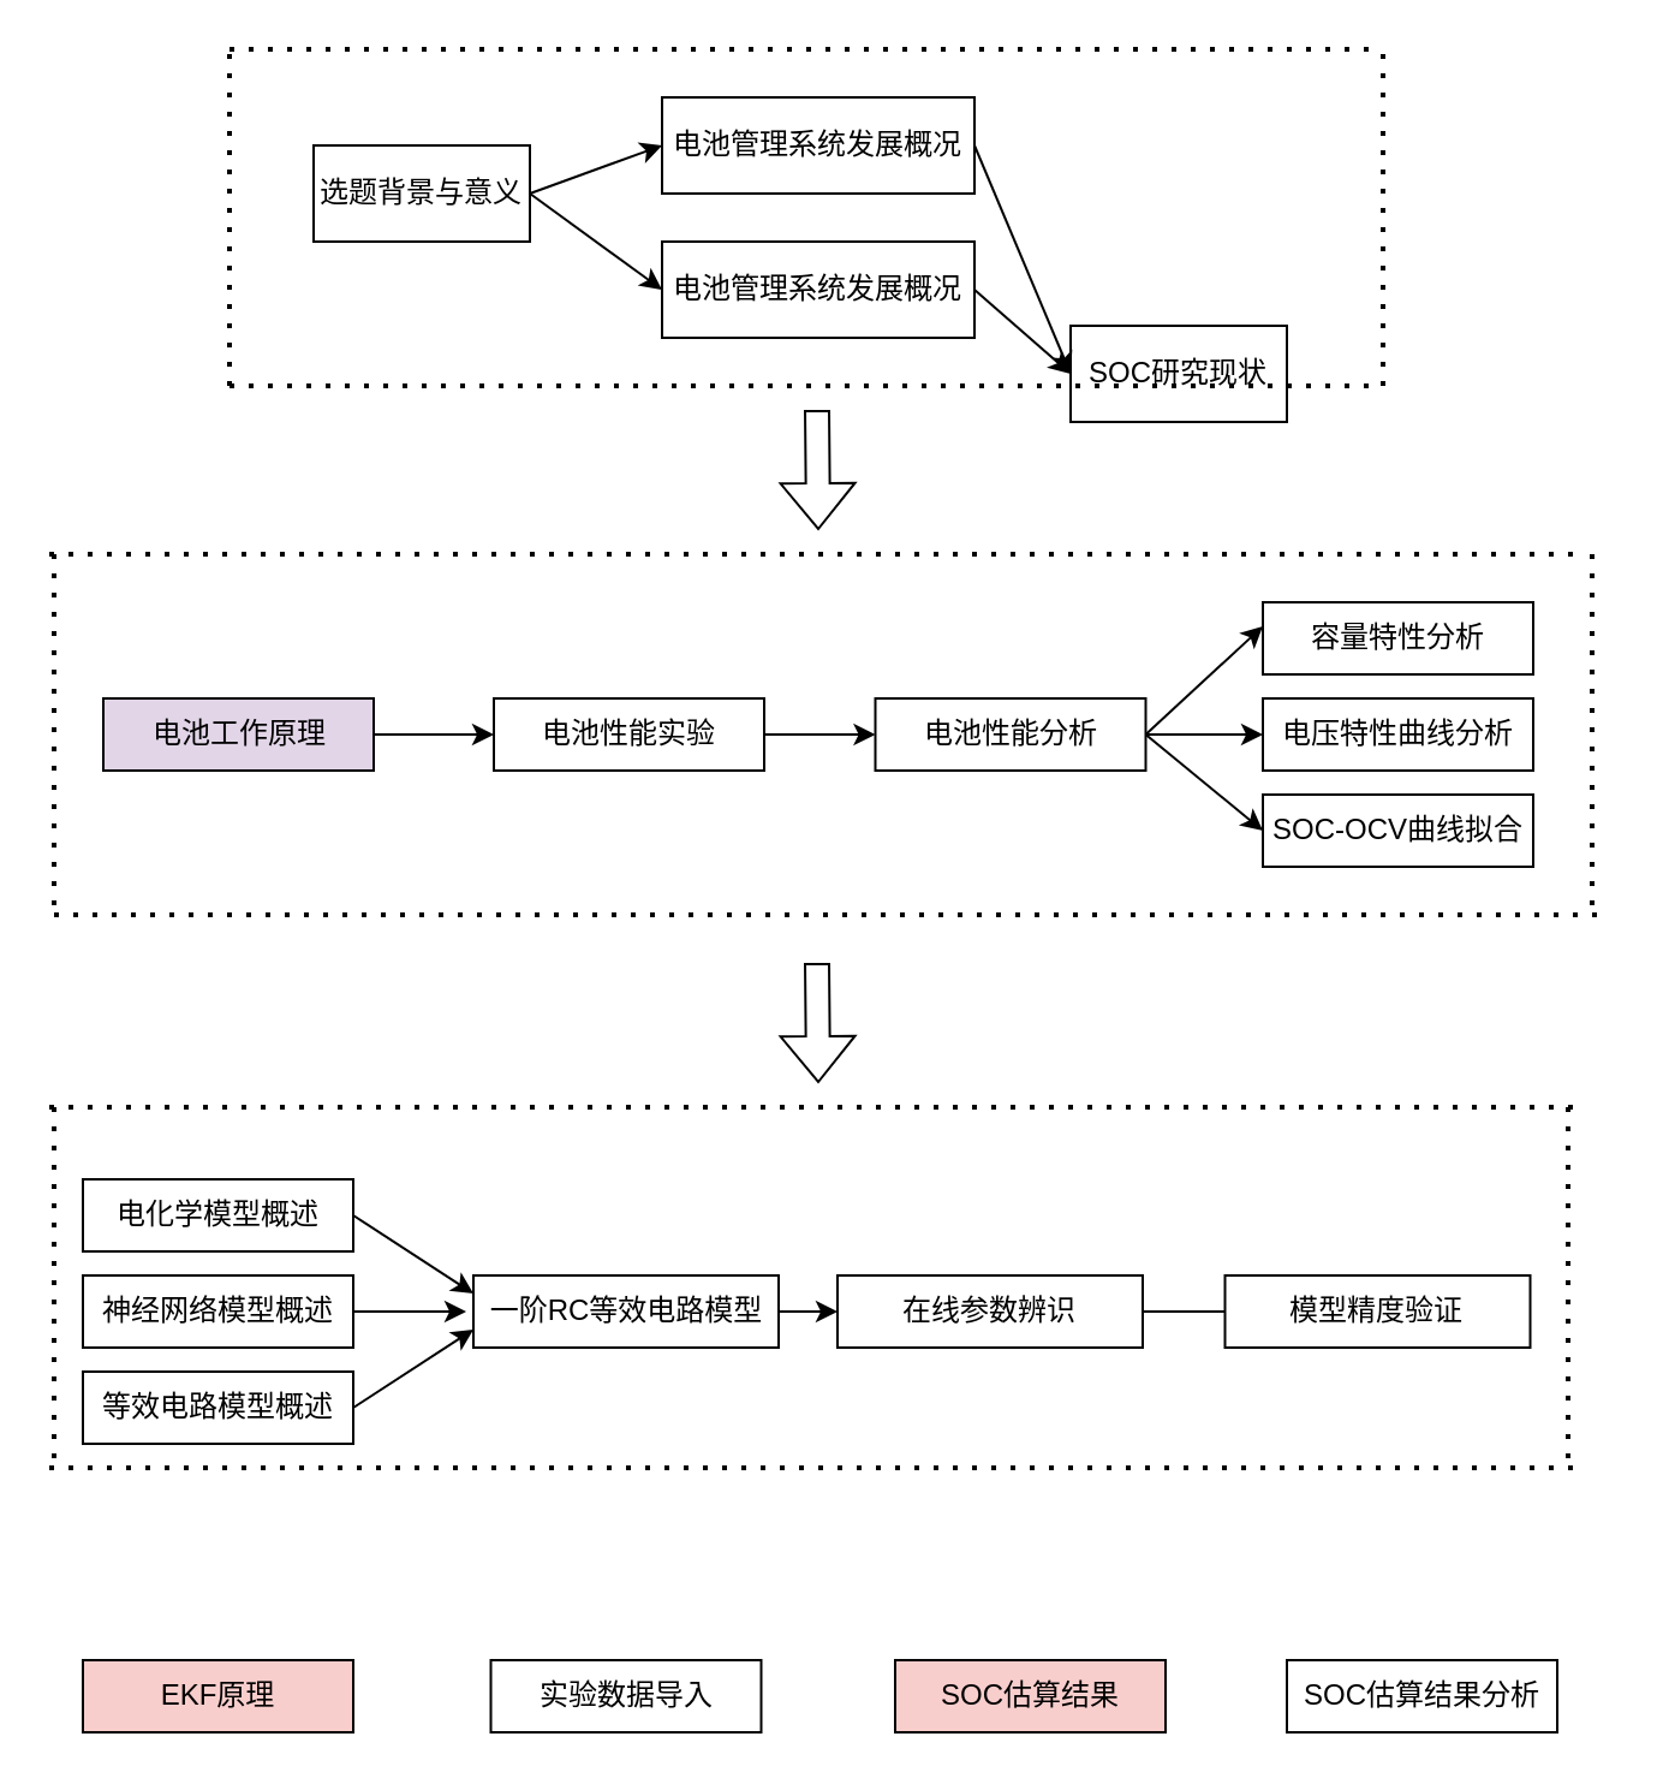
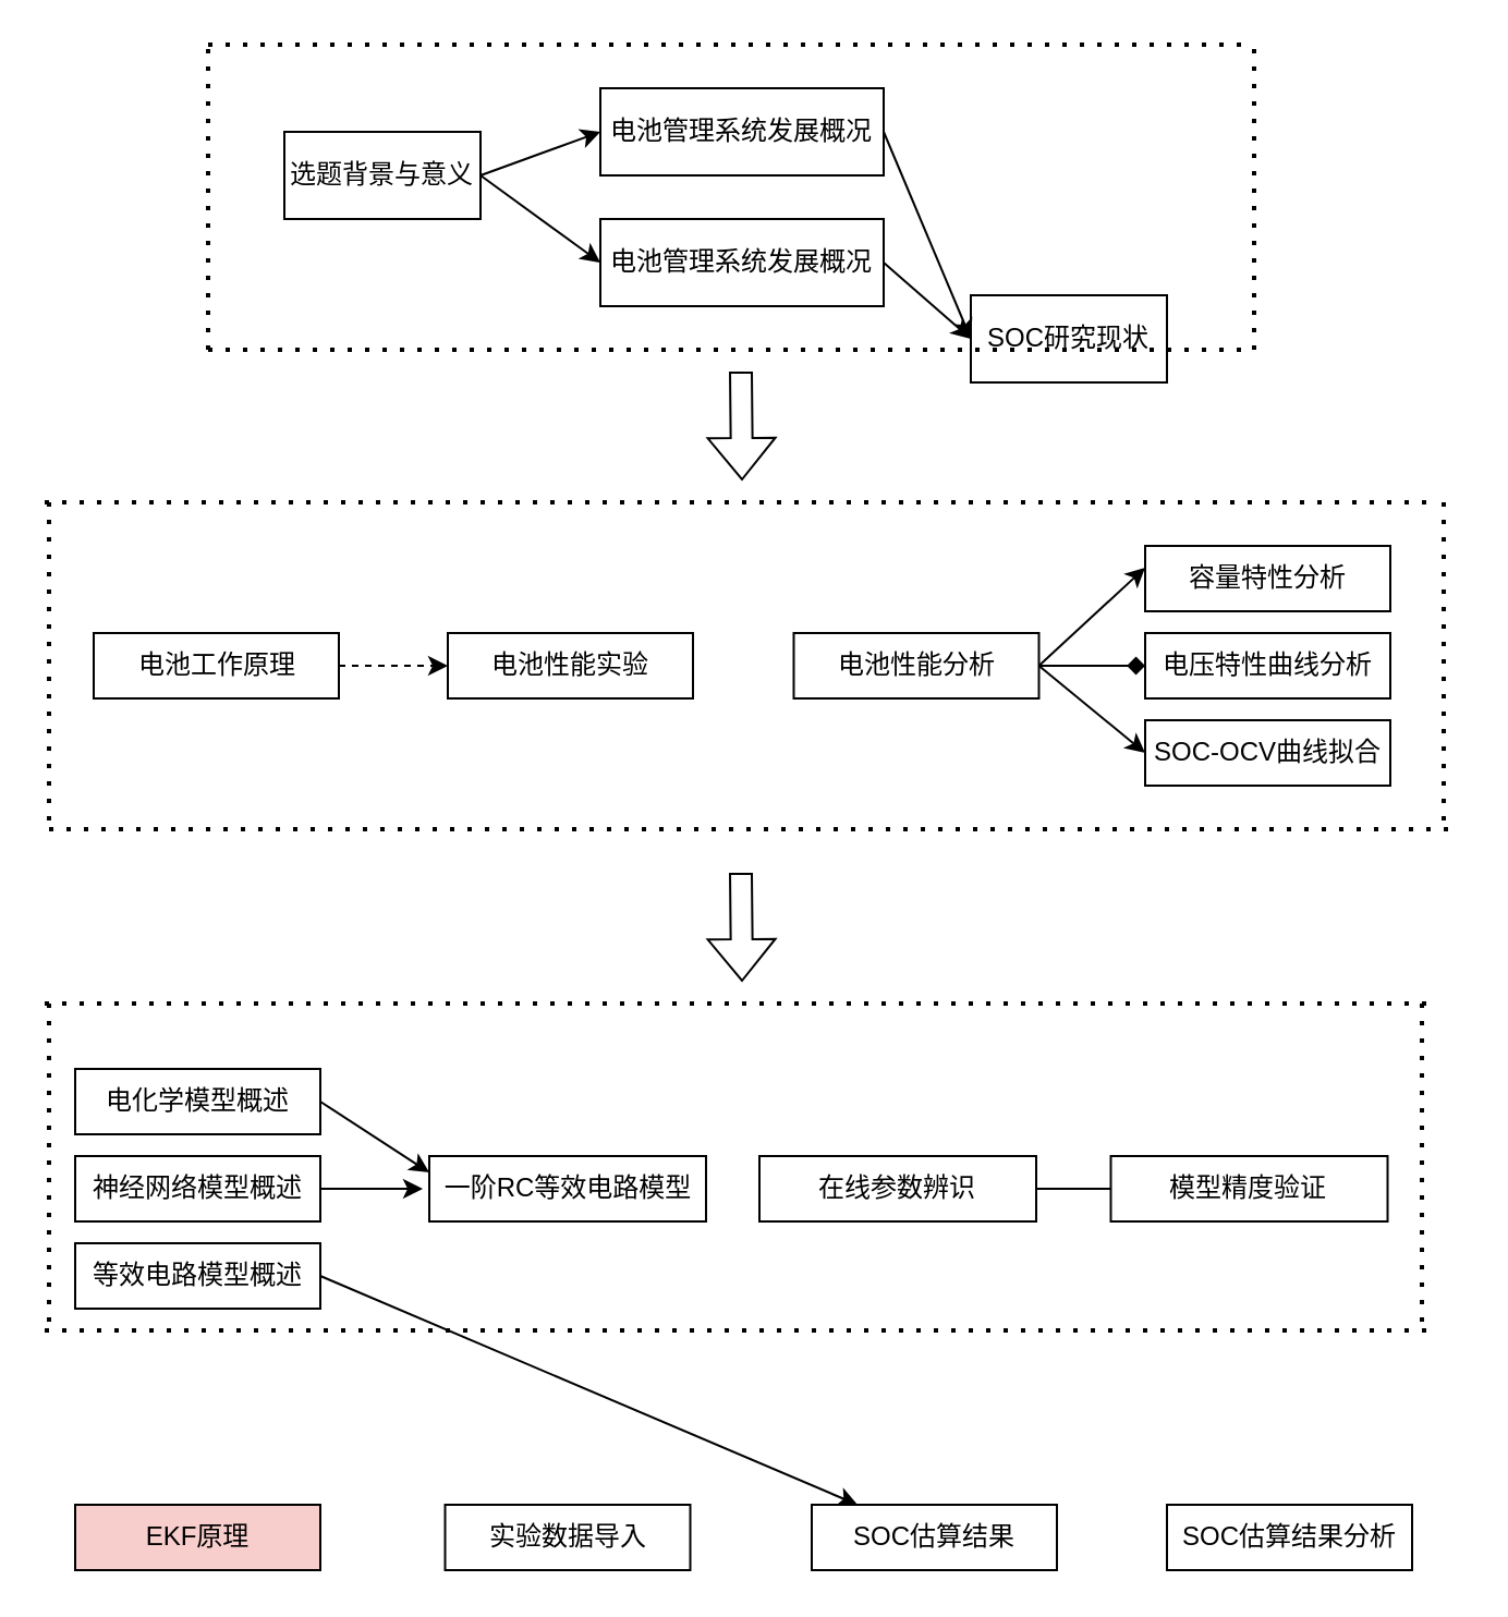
- <mxCell id="16" value="电池工作原理" style="rounded=0;whiteSpace=wrap;html=1;rotation=0;fillColor=#e1d5e7;" vertex="1" parent="1"><mxGeometry x="42.5" y="290" width="112.5" height="30" as="geometry" /></mxCell>
+ <mxCell id="16" value="电池工作原理" style="rounded=0;whiteSpace=wrap;html=1;rotation=0;" vertex="1" parent="1"><mxGeometry x="42.5" y="290" width="112.5" height="30" as="geometry" /></mxCell>
- <mxCell id="15" value="" style="edgeStyle=orthogonalEdgeStyle;rounded=0;orthogonalLoop=1;jettySize=auto;html=1;" edge="1" parent="1" source="16" target="18"><mxGeometry relative="1" as="geometry" /></mxCell>
+ <mxCell id="15" value="" style="edgeStyle=orthogonalEdgeStyle;rounded=0;orthogonalLoop=1;jettySize=auto;html=1;dashed=1;" edge="1" parent="1" source="16" target="18"><mxGeometry relative="1" as="geometry" /></mxCell>
- <mxCell id="17" value="" style="edgeStyle=orthogonalEdgeStyle;rounded=0;orthogonalLoop=1;jettySize=auto;html=1;" edge="1" parent="1" source="18" target="19"><mxGeometry relative="1" as="geometry" /></mxCell>
- <mxCell id="24" value="" style="endArrow=classic;html=1;rounded=0;exitX=1;exitY=0.5;exitDx=0;exitDy=0;entryX=0;entryY=0.5;entryDx=0;entryDy=0;" edge="1" parent="1" source="19" target="21"><mxGeometry width="50" height="50" relative="1" as="geometry"><mxPoint x="486" y="315" as="sourcePoint" /><mxPoint x="535" y="270" as="targetPoint" /></mxGeometry></mxCell>
+ <mxCell id="24" value="" style="endArrow=diamond;html=1;rounded=0;exitX=1;exitY=0.5;exitDx=0;exitDy=0;entryX=0;entryY=0.5;entryDx=0;entryDy=0;" edge="1" parent="1" source="19" target="21"><mxGeometry width="50" height="50" relative="1" as="geometry"><mxPoint x="486" y="315" as="sourcePoint" /><mxPoint x="535" y="270" as="targetPoint" /></mxGeometry></mxCell>
- <mxCell id="33" value="" style="edgeStyle=orthogonalEdgeStyle;rounded=0;orthogonalLoop=1;jettySize=auto;html=1;" edge="1" parent="1" source="34" target="39"><mxGeometry relative="1" as="geometry" /></mxCell>
- <mxCell id="37" value="" style="endArrow=classic;html=1;rounded=0;exitX=1;exitY=0.5;exitDx=0;exitDy=0;entryX=0;entryY=0.75;entryDx=0;entryDy=0;" edge="1" parent="1" source="32" target="34"><mxGeometry width="50" height="50" relative="1" as="geometry"><mxPoint x="166.5" y="525" as="sourcePoint" /><mxPoint x="193.5" y="550" as="targetPoint" /></mxGeometry></mxCell>
+ <mxCell id="37" value="" style="endArrow=classic;html=1;rounded=0;exitX=1;exitY=0.5;exitDx=0;exitDy=0;" edge="1" parent="1" source="32" target="48"><mxGeometry width="50" height="50" relative="1" as="geometry"><mxPoint x="166.5" y="525" as="sourcePoint" /><mxPoint x="193.5" y="550" as="targetPoint" /></mxGeometry></mxCell>
- <mxCell id="48" value="SOC估算结果" style="rounded=0;whiteSpace=wrap;html=1;rotation=0;fillColor=#f8cecc;" vertex="1" parent="1"><mxGeometry x="372" y="690" width="112.5" height="30" as="geometry" /></mxCell>
+ <mxCell id="48" value="SOC估算结果" style="rounded=0;whiteSpace=wrap;html=1;rotation=0;" vertex="1" parent="1"><mxGeometry x="372" y="690" width="112.5" height="30" as="geometry" /></mxCell>
